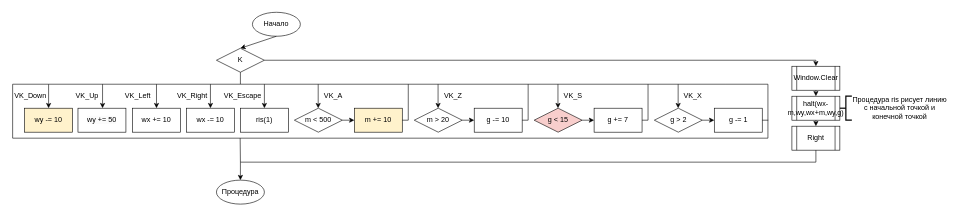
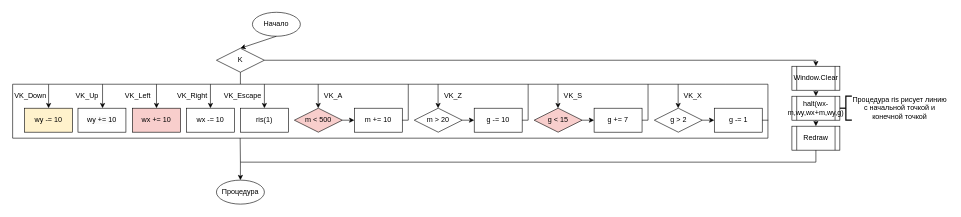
- <mxCell id="10" value="&lt;span style=&quot;color: rgb(0, 0, 0); font-family: Helvetica; font-size: 12px; font-style: normal; font-variant-ligatures: normal; font-variant-caps: normal; font-weight: 400; letter-spacing: normal; orphans: 2; text-align: center; text-indent: 0px; text-transform: none; widows: 2; word-spacing: 0px; -webkit-text-stroke-width: 0px; background-color: rgb(251, 251, 251); text-decoration-thickness: initial; text-decoration-style: initial; text-decoration-color: initial; float: none; display: inline !important;&quot;&gt;wy += 50&lt;/span&gt;" style="rounded=0;whiteSpace=wrap;html=1;" vertex="1" parent="1"><mxGeometry x="129" y="180" width="80" height="40" as="geometry" /></mxCell>
+ <mxCell id="10" value="&lt;span style=&quot;color: rgb(0, 0, 0); font-family: Helvetica; font-size: 12px; font-style: normal; font-variant-ligatures: normal; font-variant-caps: normal; font-weight: 400; letter-spacing: normal; orphans: 2; text-align: center; text-indent: 0px; text-transform: none; widows: 2; word-spacing: 0px; -webkit-text-stroke-width: 0px; background-color: rgb(251, 251, 251); text-decoration-thickness: initial; text-decoration-style: initial; text-decoration-color: initial; float: none; display: inline !important;&quot;&gt;wy += 10&lt;/span&gt;" style="rounded=0;whiteSpace=wrap;html=1;" vertex="1" parent="1"><mxGeometry x="129" y="180" width="80" height="40" as="geometry" /></mxCell>
- <mxCell id="12" value="wx += 10" style="rounded=0;whiteSpace=wrap;html=1;" vertex="1" parent="1"><mxGeometry x="220" y="180" width="80" height="40" as="geometry" /></mxCell>
+ <mxCell id="12" value="wx += 10" style="rounded=0;whiteSpace=wrap;html=1;fillColor=#f8cecc;" vertex="1" parent="1"><mxGeometry x="220" y="180" width="80" height="40" as="geometry" /></mxCell>
- <mxCell id="17" value="m &amp;lt; 500" style="rhombus;whiteSpace=wrap;html=1;" vertex="1" parent="1"><mxGeometry x="490" y="180" width="80" height="40" as="geometry" /></mxCell>
+ <mxCell id="17" value="m &amp;lt; 500" style="rhombus;whiteSpace=wrap;html=1;fillColor=#f8cecc;" vertex="1" parent="1"><mxGeometry x="490" y="180" width="80" height="40" as="geometry" /></mxCell>
- <mxCell id="20" value="m += 10" style="rounded=0;whiteSpace=wrap;html=1;fillColor=#fff2cc;" vertex="1" parent="1"><mxGeometry x="590" y="180" width="80" height="40" as="geometry" /></mxCell>
+ <mxCell id="20" value="m += 10" style="rounded=0;whiteSpace=wrap;html=1;" vertex="1" parent="1"><mxGeometry x="590" y="180" width="80" height="40" as="geometry" /></mxCell>
- <mxCell id="41" value="Right" style="shape=process;whiteSpace=wrap;html=1;backgroundOutline=1;" vertex="1" parent="1"><mxGeometry x="1320" y="210" width="80" height="40" as="geometry" /></mxCell>
+ <mxCell id="41" value="Redraw" style="shape=process;whiteSpace=wrap;html=1;backgroundOutline=1;" vertex="1" parent="1"><mxGeometry x="1320" y="210" width="80" height="40" as="geometry" /></mxCell>
